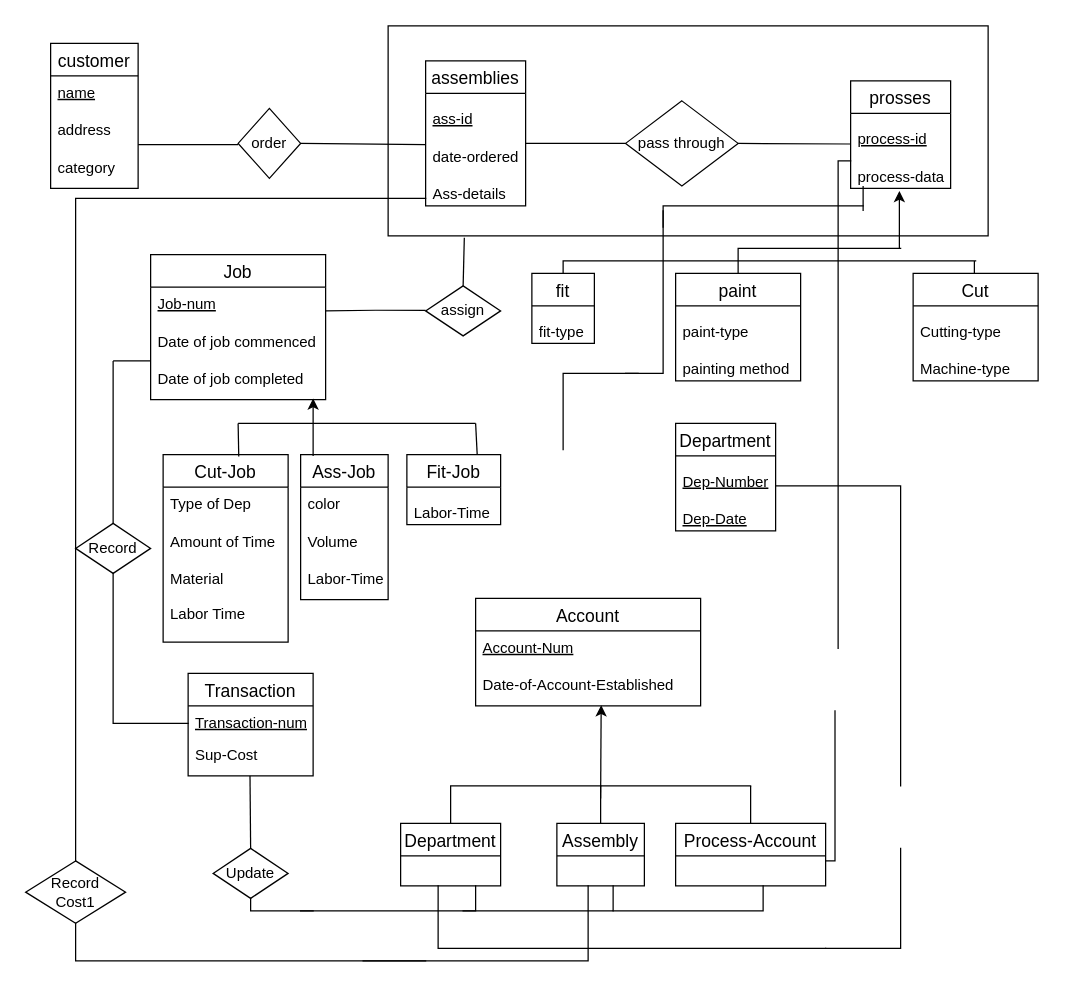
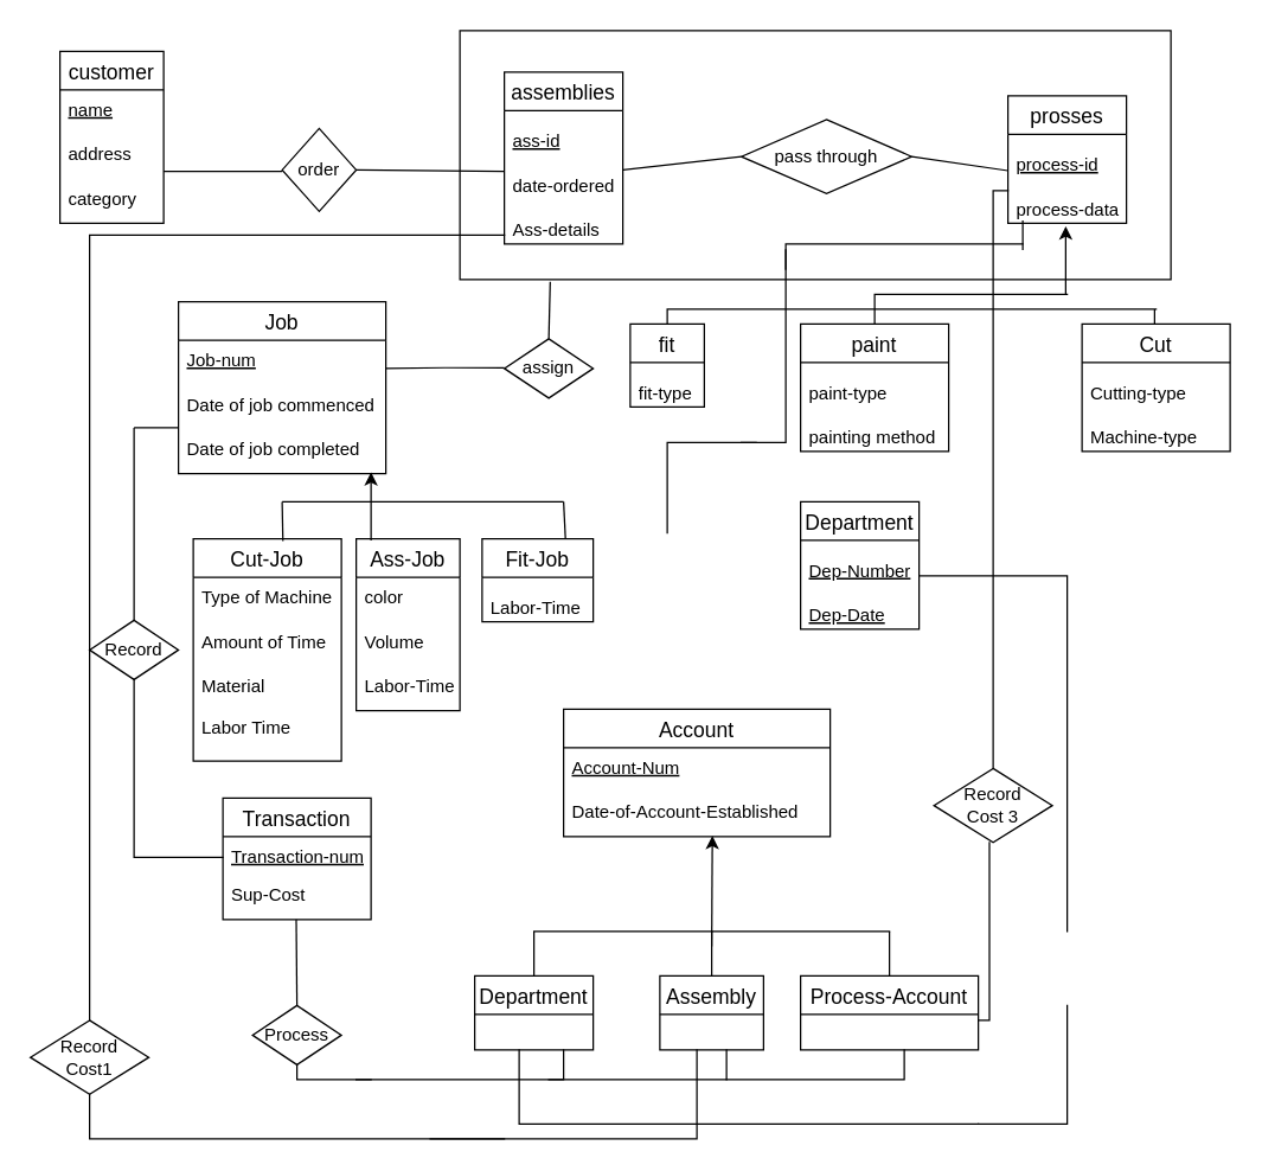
- <mxCell id="11" value="pass through" style="shape=rhombus;perimeter=rhombusPerimeter;whiteSpace=wrap;html=1;align=center;fontSize=12;fillColor=none;fontStyle=0" vertex="1" parent="1"><mxGeometry x="500" y="80" width="90" height="68" as="geometry" /></mxCell>
+ <mxCell id="11" value="pass through" style="shape=rhombus;perimeter=rhombusPerimeter;whiteSpace=wrap;html=1;align=center;fontSize=12;fillColor=none;fontStyle=0" vertex="1" parent="1"><mxGeometry x="500" y="80" width="115" height="50" as="geometry" /></mxCell>
- <mxCell id="36" value="Type of Dep" style="text;strokeColor=none;fillColor=none;spacingLeft=4;spacingRight=4;overflow=hidden;rotatable=0;points=[[0,0.5],[1,0.5]];portConstraint=eastwest;fontSize=12;fontStyle=0" vertex="1" parent="35"><mxGeometry y="26" width="100" height="30" as="geometry" /></mxCell>
+ <mxCell id="36" value="Type of Machine" style="text;strokeColor=none;fillColor=none;spacingLeft=4;spacingRight=4;overflow=hidden;rotatable=0;points=[[0,0.5],[1,0.5]];portConstraint=eastwest;fontSize=12;fontStyle=0" vertex="1" parent="35"><mxGeometry y="26" width="100" height="30" as="geometry" /></mxCell>
+ <mxCell id="91" value="Record&lt;br&gt;Cost 3" style="shape=rhombus;perimeter=rhombusPerimeter;whiteSpace=wrap;html=1;align=center;fontSize=12;fillColor=none;" vertex="1" parent="1"><mxGeometry x="630" y="518" width="80" height="50" as="geometry" /></mxCell>
- <mxCell id="71" value="Update" style="shape=rhombus;perimeter=rhombusPerimeter;whiteSpace=wrap;html=1;align=center;fontSize=12;fillColor=none;" vertex="1" parent="1"><mxGeometry x="170" y="678" width="60" height="40" as="geometry" /></mxCell>
+ <mxCell id="71" value="Process" style="shape=rhombus;perimeter=rhombusPerimeter;whiteSpace=wrap;html=1;align=center;fontSize=12;fillColor=none;" vertex="1" parent="1"><mxGeometry x="170" y="678" width="60" height="40" as="geometry" /></mxCell>
